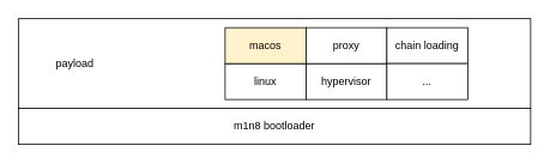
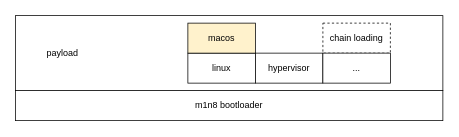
- <mxCell id="7" value="proxy" style="rounded=0;whiteSpace=wrap;html=1;" vertex="1" parent="1"><mxGeometry x="340" y="30" width="90" height="40" as="geometry" /></mxCell>
- <mxCell id="8" value="chain loading" style="rounded=0;whiteSpace=wrap;html=1;" vertex="1" parent="1"><mxGeometry x="430" y="30" width="90" height="40" as="geometry" /></mxCell>
+ <mxCell id="8" value="chain loading" style="rounded=0;whiteSpace=wrap;html=1;dashed=1;" vertex="1" parent="1"><mxGeometry x="430" y="30" width="90" height="40" as="geometry" /></mxCell>
